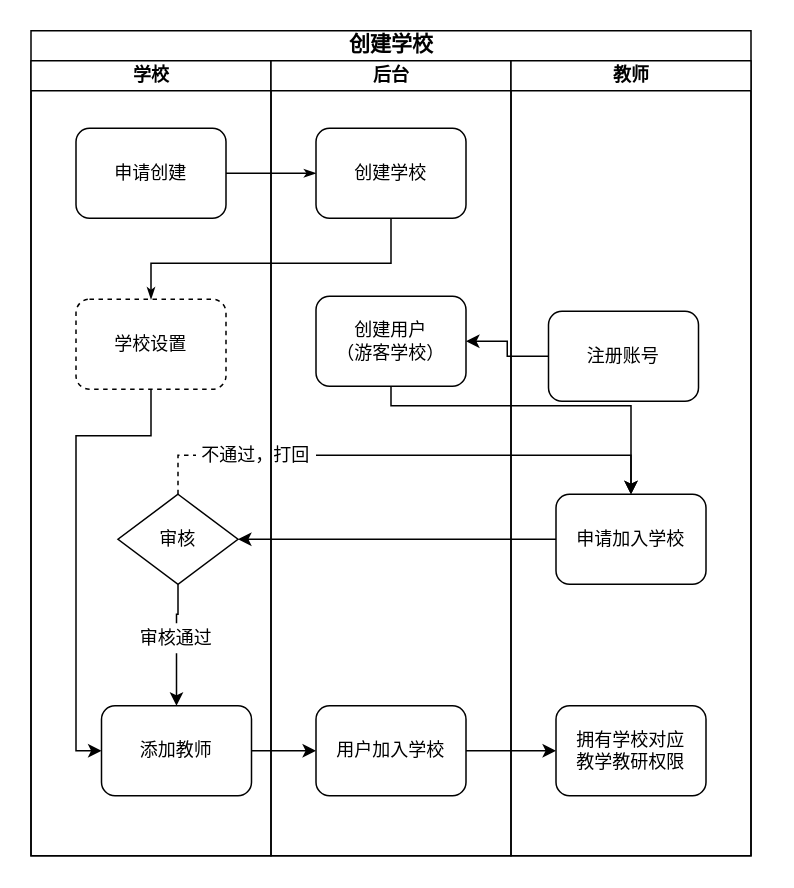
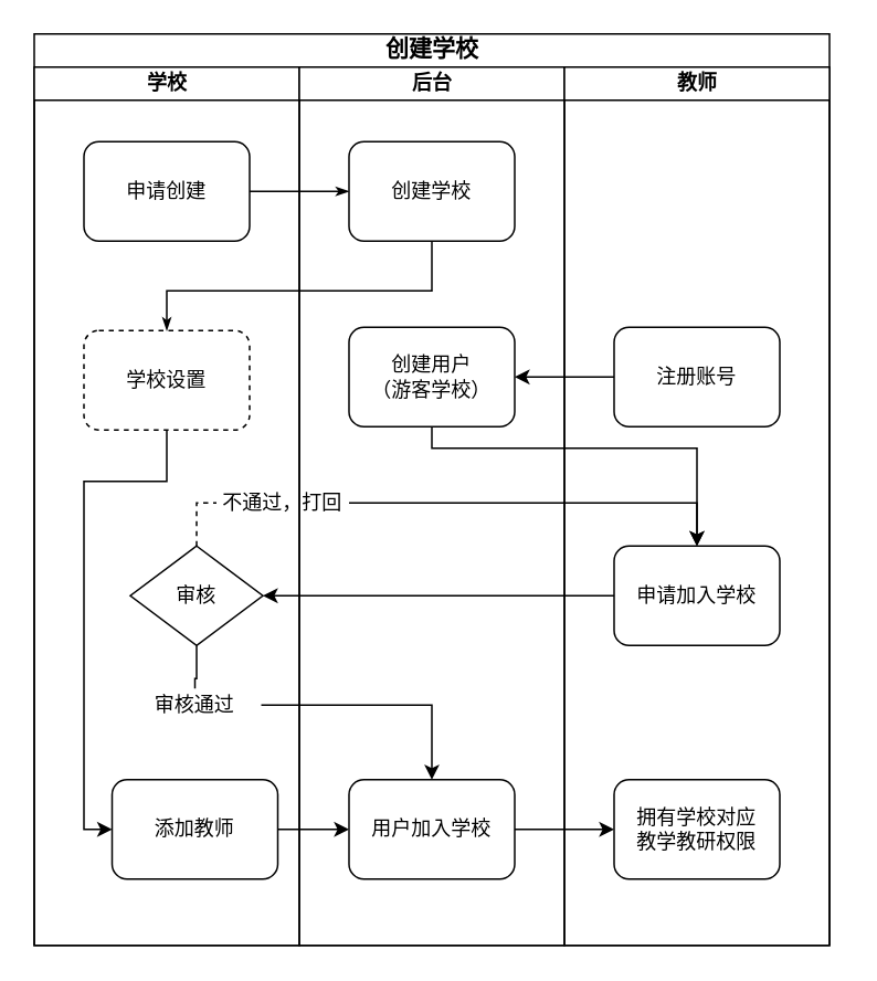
- <mxCell id="25" value="注册账号" style="rounded=1;whiteSpace=wrap;html=1;shadow=0;labelBackgroundColor=none;strokeWidth=1;fontFamily=Times New Roman;fontSize=12;align=center;" parent="23" vertex="1"><mxGeometry x="25" y="167" width="100" height="60" as="geometry" /></mxCell>
+ <mxCell id="25" value="注册账号" style="rounded=1;whiteSpace=wrap;html=1;shadow=0;labelBackgroundColor=none;strokeWidth=1;fontFamily=Times New Roman;fontSize=12;align=center;" parent="23" vertex="1"><mxGeometry x="30" y="157" width="100" height="60" as="geometry" /></mxCell>
- <mxCell id="7" value="" style="edgeStyle=orthogonalEdgeStyle;rounded=0;orthogonalLoop=1;jettySize=auto;html=1;entryX=0.5;entryY=0;entryDx=0;entryDy=0;" parent="3" source="11" target="10" edge="1"><mxGeometry relative="1" as="geometry"><mxPoint x="80" y="440" as="targetPoint" /></mxGeometry></mxCell>
+ <mxCell id="7" value="" style="edgeStyle=orthogonalEdgeStyle;rounded=0;orthogonalLoop=1;jettySize=auto;html=1;" parent="3" source="11" target="20" edge="1"><mxGeometry relative="1" as="geometry"><mxPoint x="80" y="440" as="targetPoint" /></mxGeometry></mxCell>
